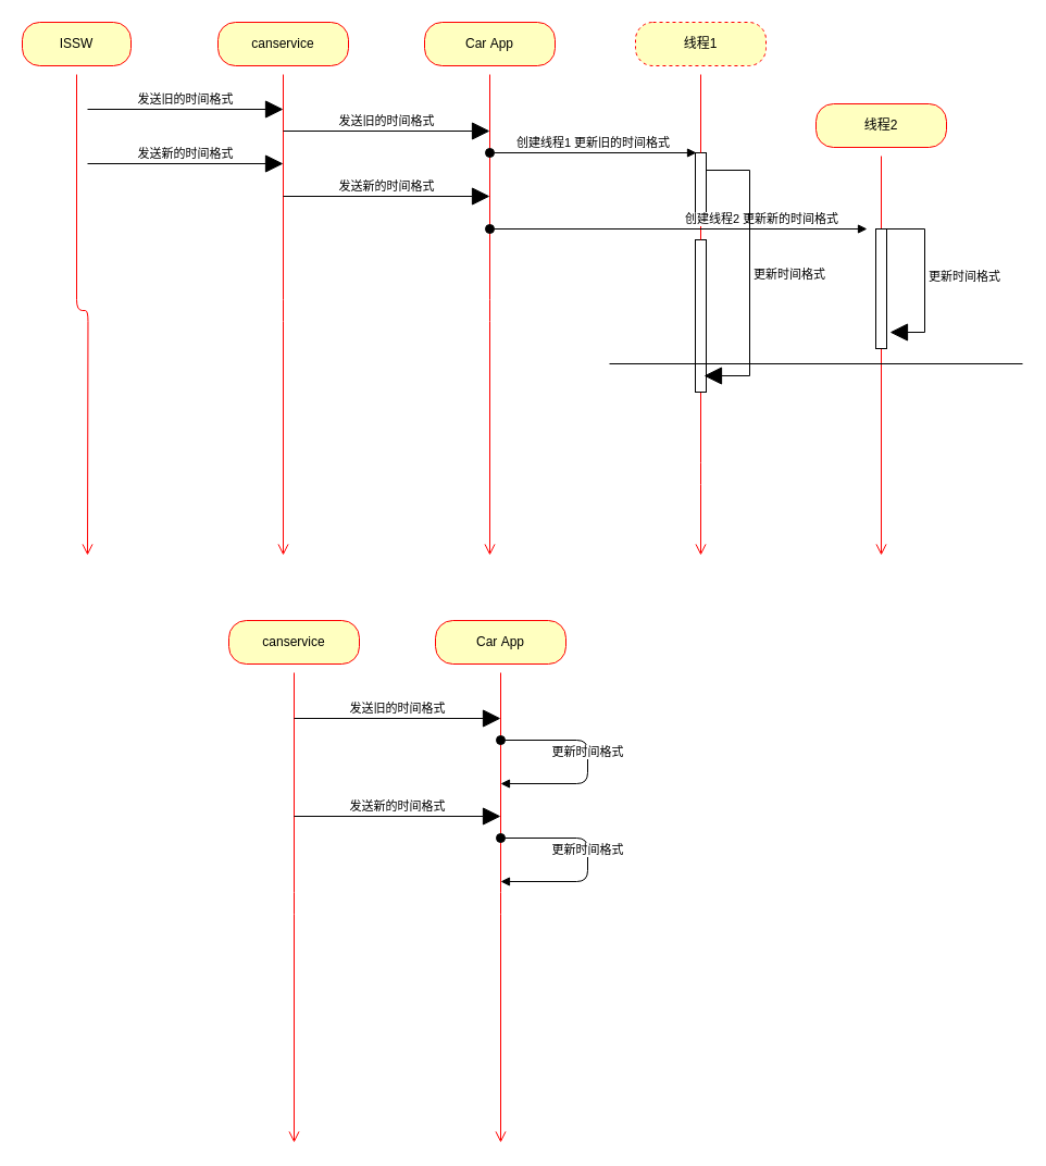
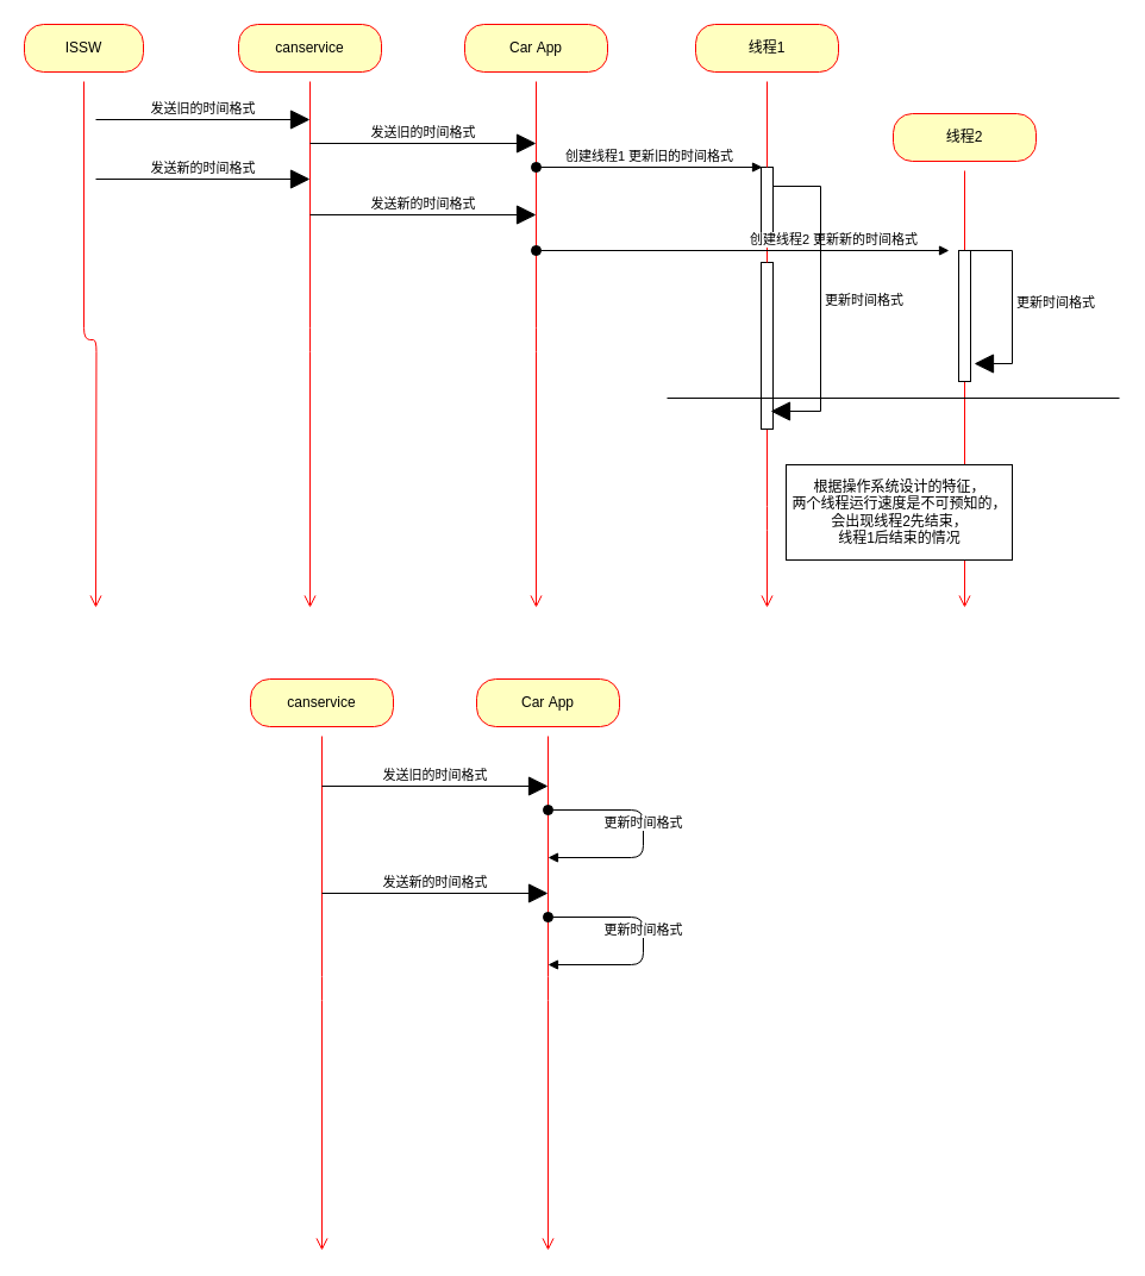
- <mxCell id="8" value="线程1" style="rounded=1;whiteSpace=wrap;html=1;arcSize=40;fontColor=#000000;fillColor=#ffffc0;strokeColor=#ff0000;hachureGap=4;pointerEvents=0;dashed=1;" vertex="1" parent="1"><mxGeometry x="584" y="20" width="120" height="40" as="geometry" /></mxCell>
+ <mxCell id="8" value="线程1" style="rounded=1;whiteSpace=wrap;html=1;arcSize=40;fontColor=#000000;fillColor=#ffffc0;strokeColor=#ff0000;hachureGap=4;pointerEvents=0;" vertex="1" parent="1"><mxGeometry x="584" y="20" width="120" height="40" as="geometry" /></mxCell>
+ <mxCell id="22" value="根据操作系统设计的特征，&lt;br&gt;两个线程运行速度是不可预知的，&lt;br&gt;会出现线程2先结束，&lt;br&gt;线程1后结束的情况" style="html=1;hachureGap=4;pointerEvents=0;" vertex="1" parent="1"><mxGeometry x="660" y="390" width="190" height="80" as="geometry" /></mxCell>
